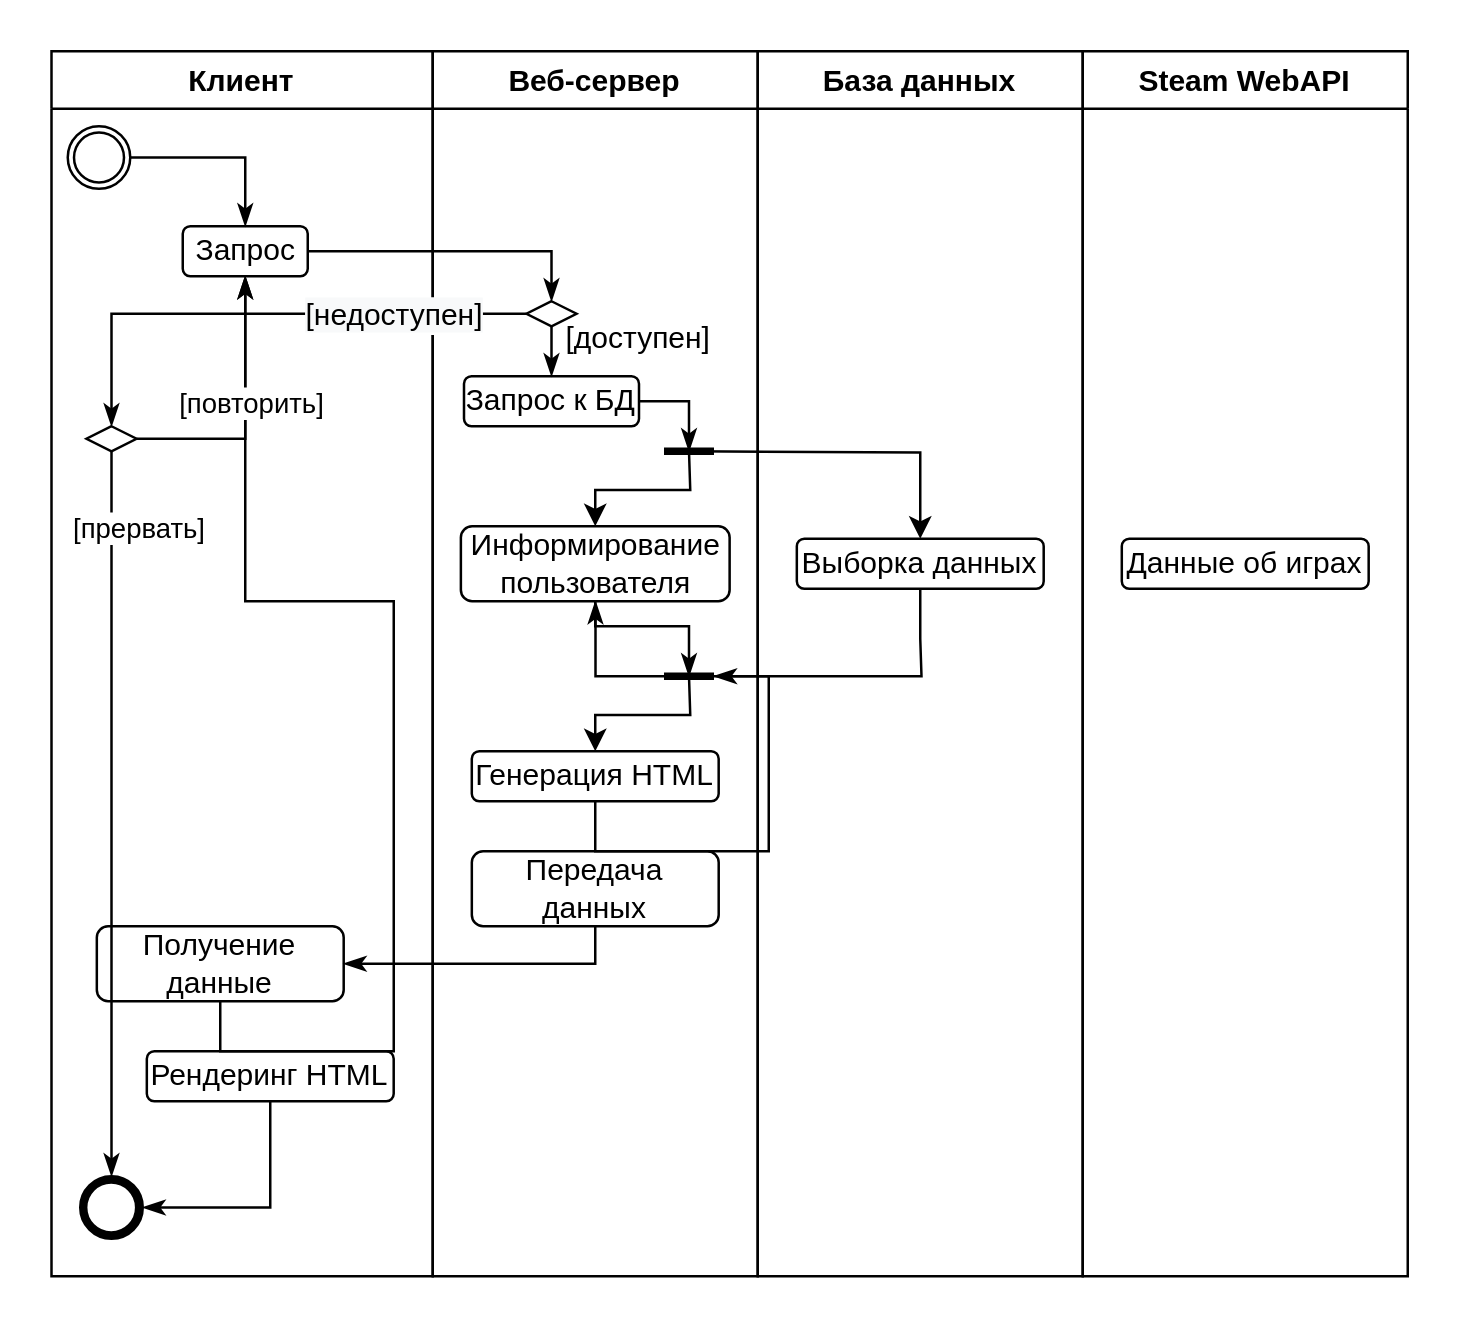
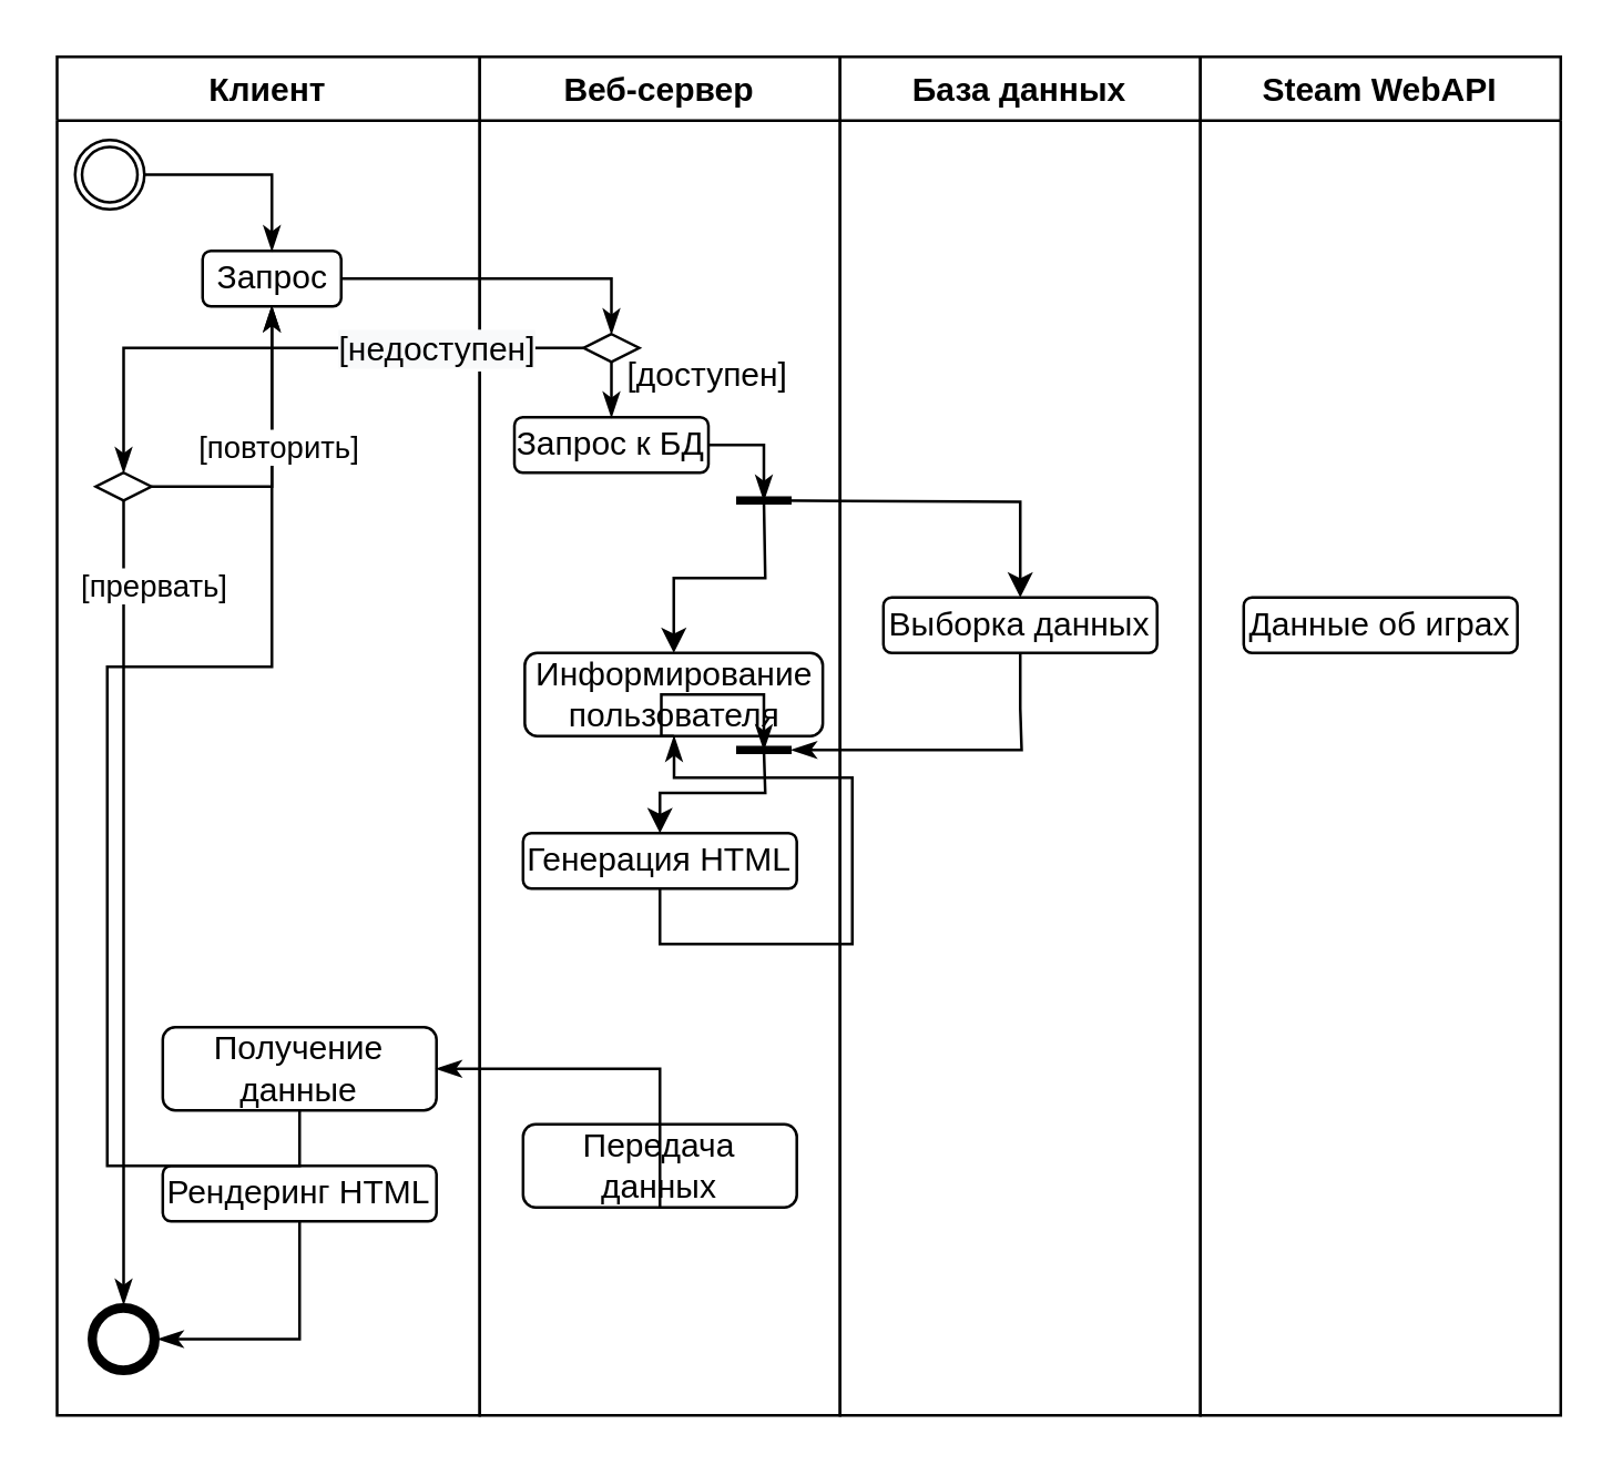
- <mxCell id="23" value="Информирование пользователя" style="rounded=1;whiteSpace=wrap;html=1;fillColor=none;" vertex="1" parent="18"><mxGeometry x="11.25" y="190" width="107.5" height="30" as="geometry" /></mxCell>
+ <mxCell id="23" value="Информирование пользователя" style="rounded=1;whiteSpace=wrap;html=1;fillColor=none;" vertex="1" parent="18"><mxGeometry x="16.25" y="215" width="107.5" height="30" as="geometry" /></mxCell>
- <mxCell id="26" value="Передача данных" style="rounded=1;whiteSpace=wrap;html=1;fillColor=none;" vertex="1" parent="18"><mxGeometry x="15.63" y="320" width="98.75" height="30" as="geometry" /></mxCell>
+ <mxCell id="26" value="Передача данных" style="rounded=1;whiteSpace=wrap;html=1;fillColor=none;" vertex="1" parent="18"><mxGeometry x="15.63" y="385" width="98.75" height="30" as="geometry" /></mxCell>
- <mxCell id="8" value="Получение данные" style="rounded=1;whiteSpace=wrap;html=1;fillColor=none;" vertex="1" parent="2"><mxGeometry x="18.13" y="350" width="98.75" height="30" as="geometry" /></mxCell>
+ <mxCell id="8" value="Получение данные" style="rounded=1;whiteSpace=wrap;html=1;fillColor=none;" vertex="1" parent="2"><mxGeometry x="38.13" y="350" width="98.75" height="30" as="geometry" /></mxCell>
